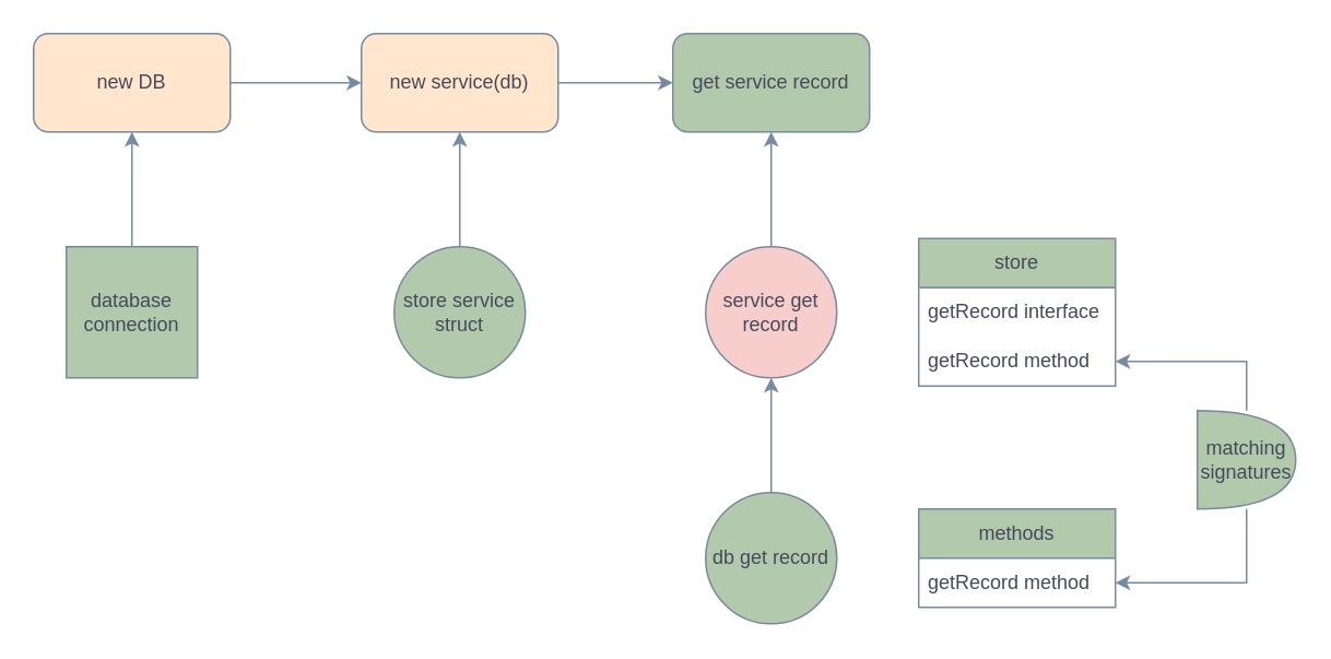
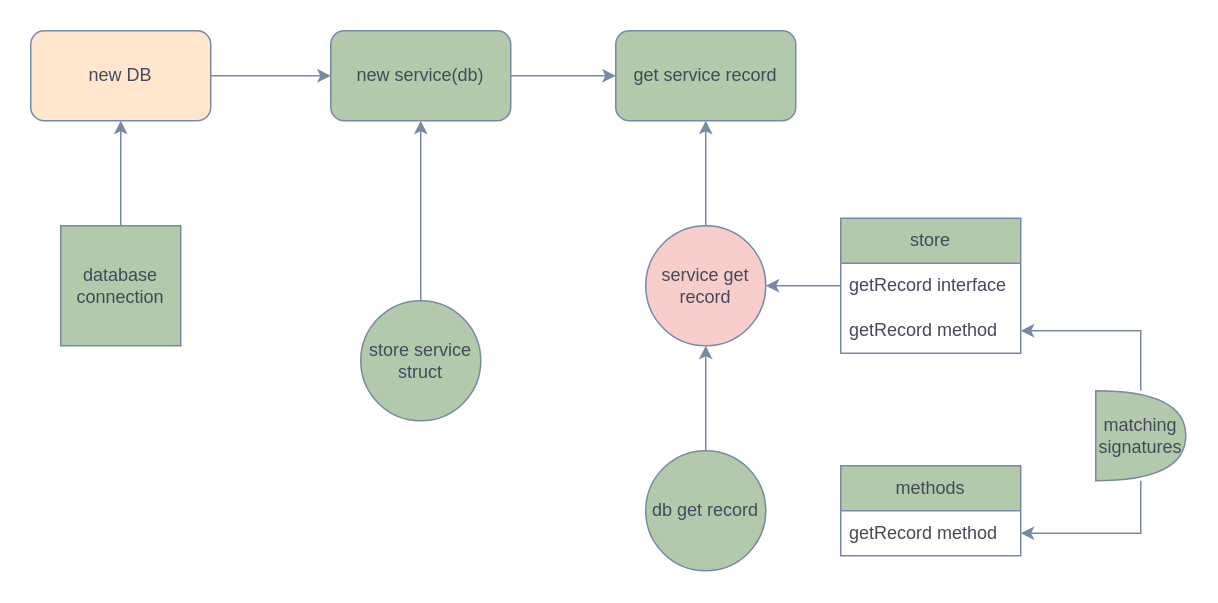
- <mxCell id="5" value="new service(db)" style="rounded=1;whiteSpace=wrap;html=1;labelBackgroundColor=none;fillColor=#ffe6cc;strokeColor=#788AA3;fontColor=#46495D;" parent="1" vertex="1"><mxGeometry x="220" y="20" width="120" height="60" as="geometry" /></mxCell>
+ <mxCell id="5" value="new service(db)" style="rounded=1;whiteSpace=wrap;html=1;labelBackgroundColor=none;fillColor=#B2C9AB;strokeColor=#788AA3;fontColor=#46495D;" parent="1" vertex="1"><mxGeometry x="220" y="20" width="120" height="60" as="geometry" /></mxCell>
- <mxCell id="9" value="store service struct" style="ellipse;whiteSpace=wrap;html=1;fillColor=#B2C9AB;strokeColor=#788AA3;fontColor=#46495D;rounded=1;labelBackgroundColor=none;" parent="1" vertex="1"><mxGeometry x="240" y="150" width="80" height="80" as="geometry" /></mxCell>
+ <mxCell id="9" value="store service struct" style="ellipse;whiteSpace=wrap;html=1;fillColor=#B2C9AB;strokeColor=#788AA3;fontColor=#46495D;rounded=1;labelBackgroundColor=none;" parent="1" vertex="1"><mxGeometry x="240" y="200" width="80" height="80" as="geometry" /></mxCell>
+ <mxCell id="15" value="" style="edgeStyle=orthogonalEdgeStyle;rounded=0;orthogonalLoop=1;jettySize=auto;html=1;strokeColor=#788AA3;fontColor=#46495D;fillColor=#B2C9AB;" parent="1" source="16" target="12" edge="1"><mxGeometry relative="1" as="geometry" /></mxCell>
- <mxCell id="23" value="matching signatures" style="shape=or;whiteSpace=wrap;html=1;strokeColor=#788AA3;fontColor=#46495D;fillColor=#B2C9AB;" parent="1" vertex="1"><mxGeometry x="730" y="250" width="60" height="60" as="geometry" /></mxCell>
+ <mxCell id="23" value="matching signatures" style="shape=or;whiteSpace=wrap;html=1;strokeColor=#788AA3;fontColor=#46495D;fillColor=#B2C9AB;" parent="1" vertex="1"><mxGeometry x="730" y="260" width="60" height="60" as="geometry" /></mxCell>
